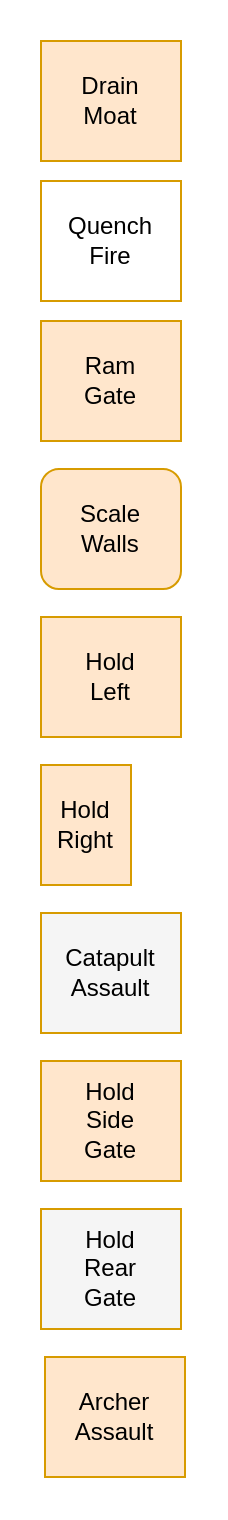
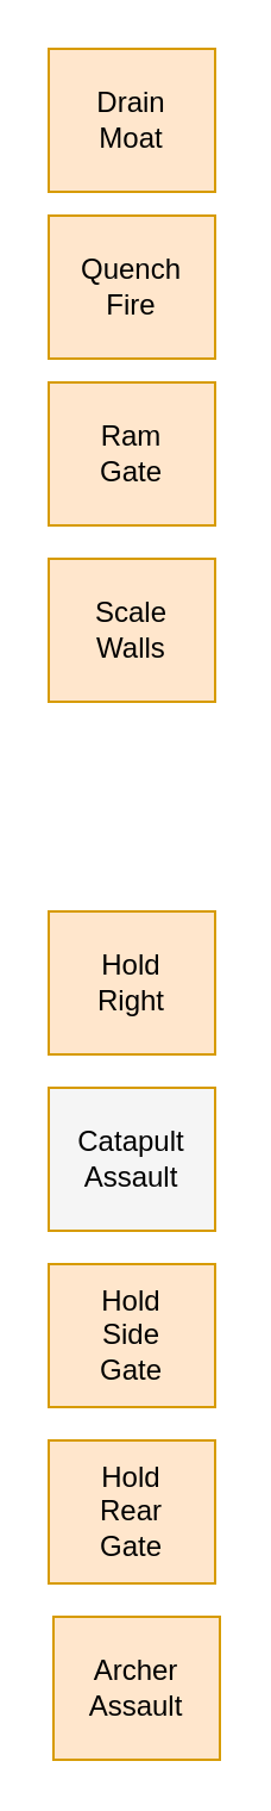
- <mxCell id="3" value="Quench&lt;br&gt;Fire" style="rounded=0;whiteSpace=wrap;html=1;fillColor=#ffffff;strokeColor=#d79b00;" vertex="1" parent="1"><mxGeometry x="20" y="90" width="70" height="60" as="geometry" /></mxCell>
+ <mxCell id="3" value="Quench&lt;br&gt;Fire" style="rounded=0;whiteSpace=wrap;html=1;fillColor=#ffe6cc;strokeColor=#d79b00;" vertex="1" parent="1"><mxGeometry x="20" y="90" width="70" height="60" as="geometry" /></mxCell>
- <mxCell id="5" value="Scale&lt;br&gt;Walls" style="whiteSpace=wrap;html=1;fillColor=#ffe6cc;strokeColor=#d79b00;rounded=1;" vertex="1" parent="1"><mxGeometry x="20" y="234" width="70" height="60" as="geometry" /></mxCell>
+ <mxCell id="5" value="Scale&lt;br&gt;Walls" style="rounded=0;whiteSpace=wrap;html=1;fillColor=#ffe6cc;strokeColor=#d79b00;" vertex="1" parent="1"><mxGeometry x="20" y="234" width="70" height="60" as="geometry" /></mxCell>
- <mxCell id="6" value="Hold&lt;br&gt;Left" style="rounded=0;whiteSpace=wrap;html=1;fillColor=#ffe6cc;strokeColor=#d79b00;" vertex="1" parent="1"><mxGeometry x="20" y="308" width="70" height="60" as="geometry" /></mxCell>
- <mxCell id="7" value="Hold&lt;br&gt;Right" style="rounded=0;whiteSpace=wrap;html=1;fillColor=#ffe6cc;strokeColor=#d79b00;" vertex="1" parent="1"><mxGeometry x="20" y="382" width="45" height="60" as="geometry" /></mxCell>
+ <mxCell id="7" value="Hold&lt;br&gt;Right" style="rounded=0;whiteSpace=wrap;html=1;fillColor=#ffe6cc;strokeColor=#d79b00;" vertex="1" parent="1"><mxGeometry x="20" y="382" width="70" height="60" as="geometry" /></mxCell>
- <mxCell id="10" value="Hold&lt;br&gt;Rear&lt;br&gt;Gate" style="rounded=0;whiteSpace=wrap;html=1;fillColor=#f5f5f5;strokeColor=#d79b00;" vertex="1" parent="1"><mxGeometry x="20" y="604" width="70" height="60" as="geometry" /></mxCell>
+ <mxCell id="10" value="Hold&lt;br&gt;Rear&lt;br&gt;Gate" style="rounded=0;whiteSpace=wrap;html=1;fillColor=#ffe6cc;strokeColor=#d79b00;" vertex="1" parent="1"><mxGeometry x="20" y="604" width="70" height="60" as="geometry" /></mxCell>
